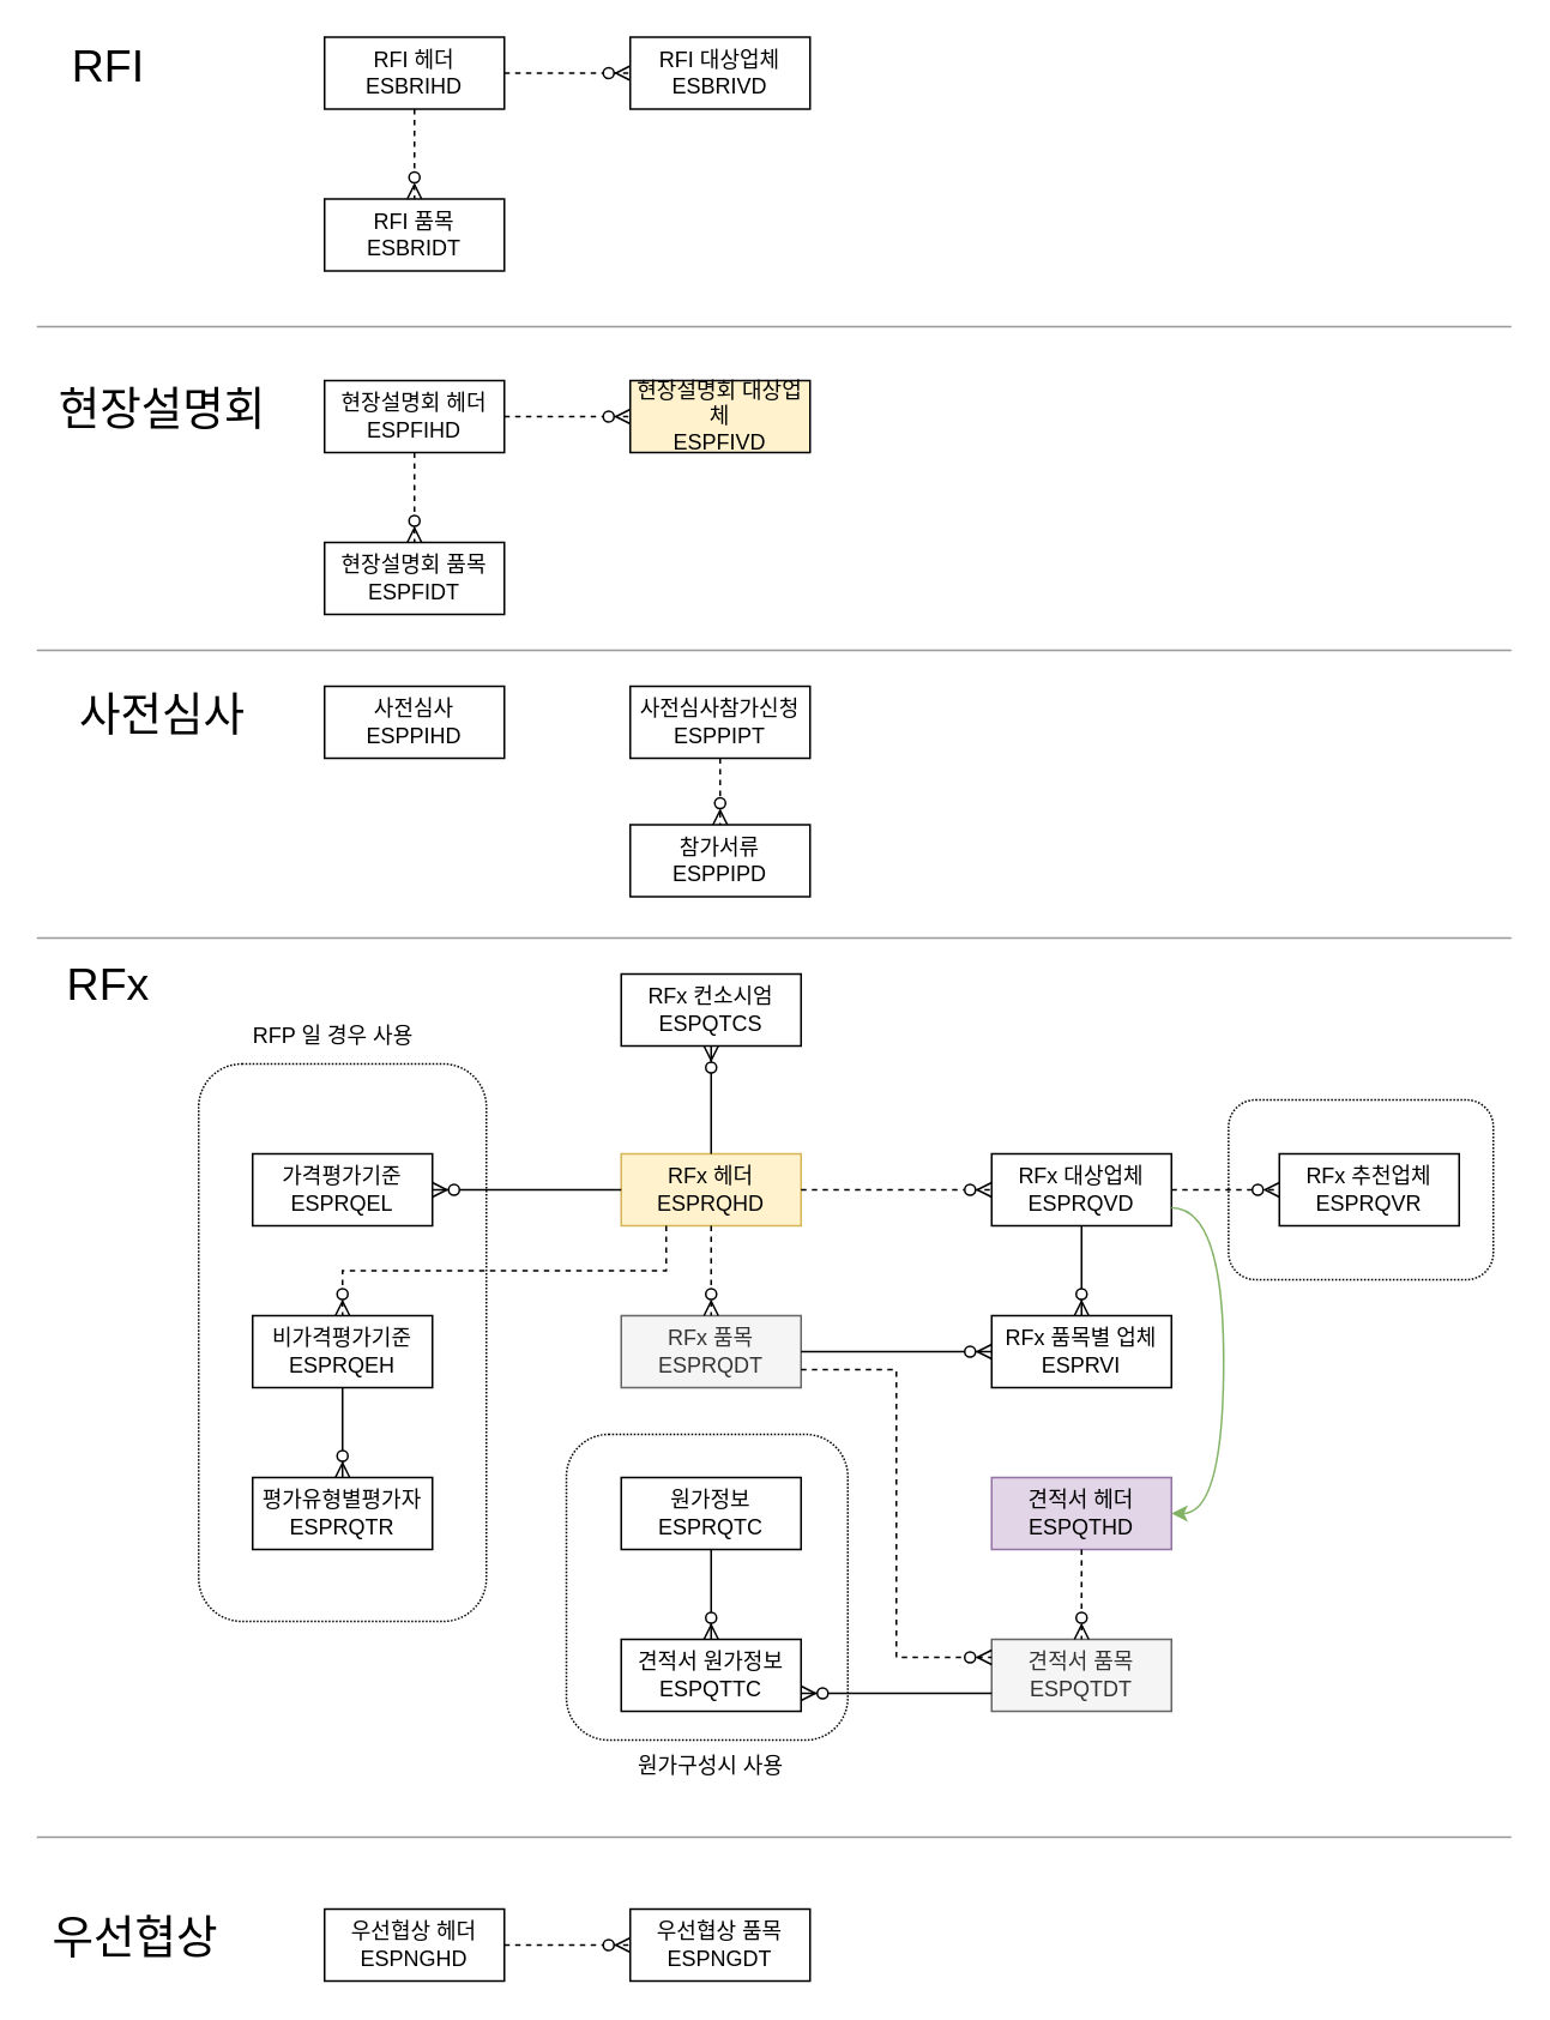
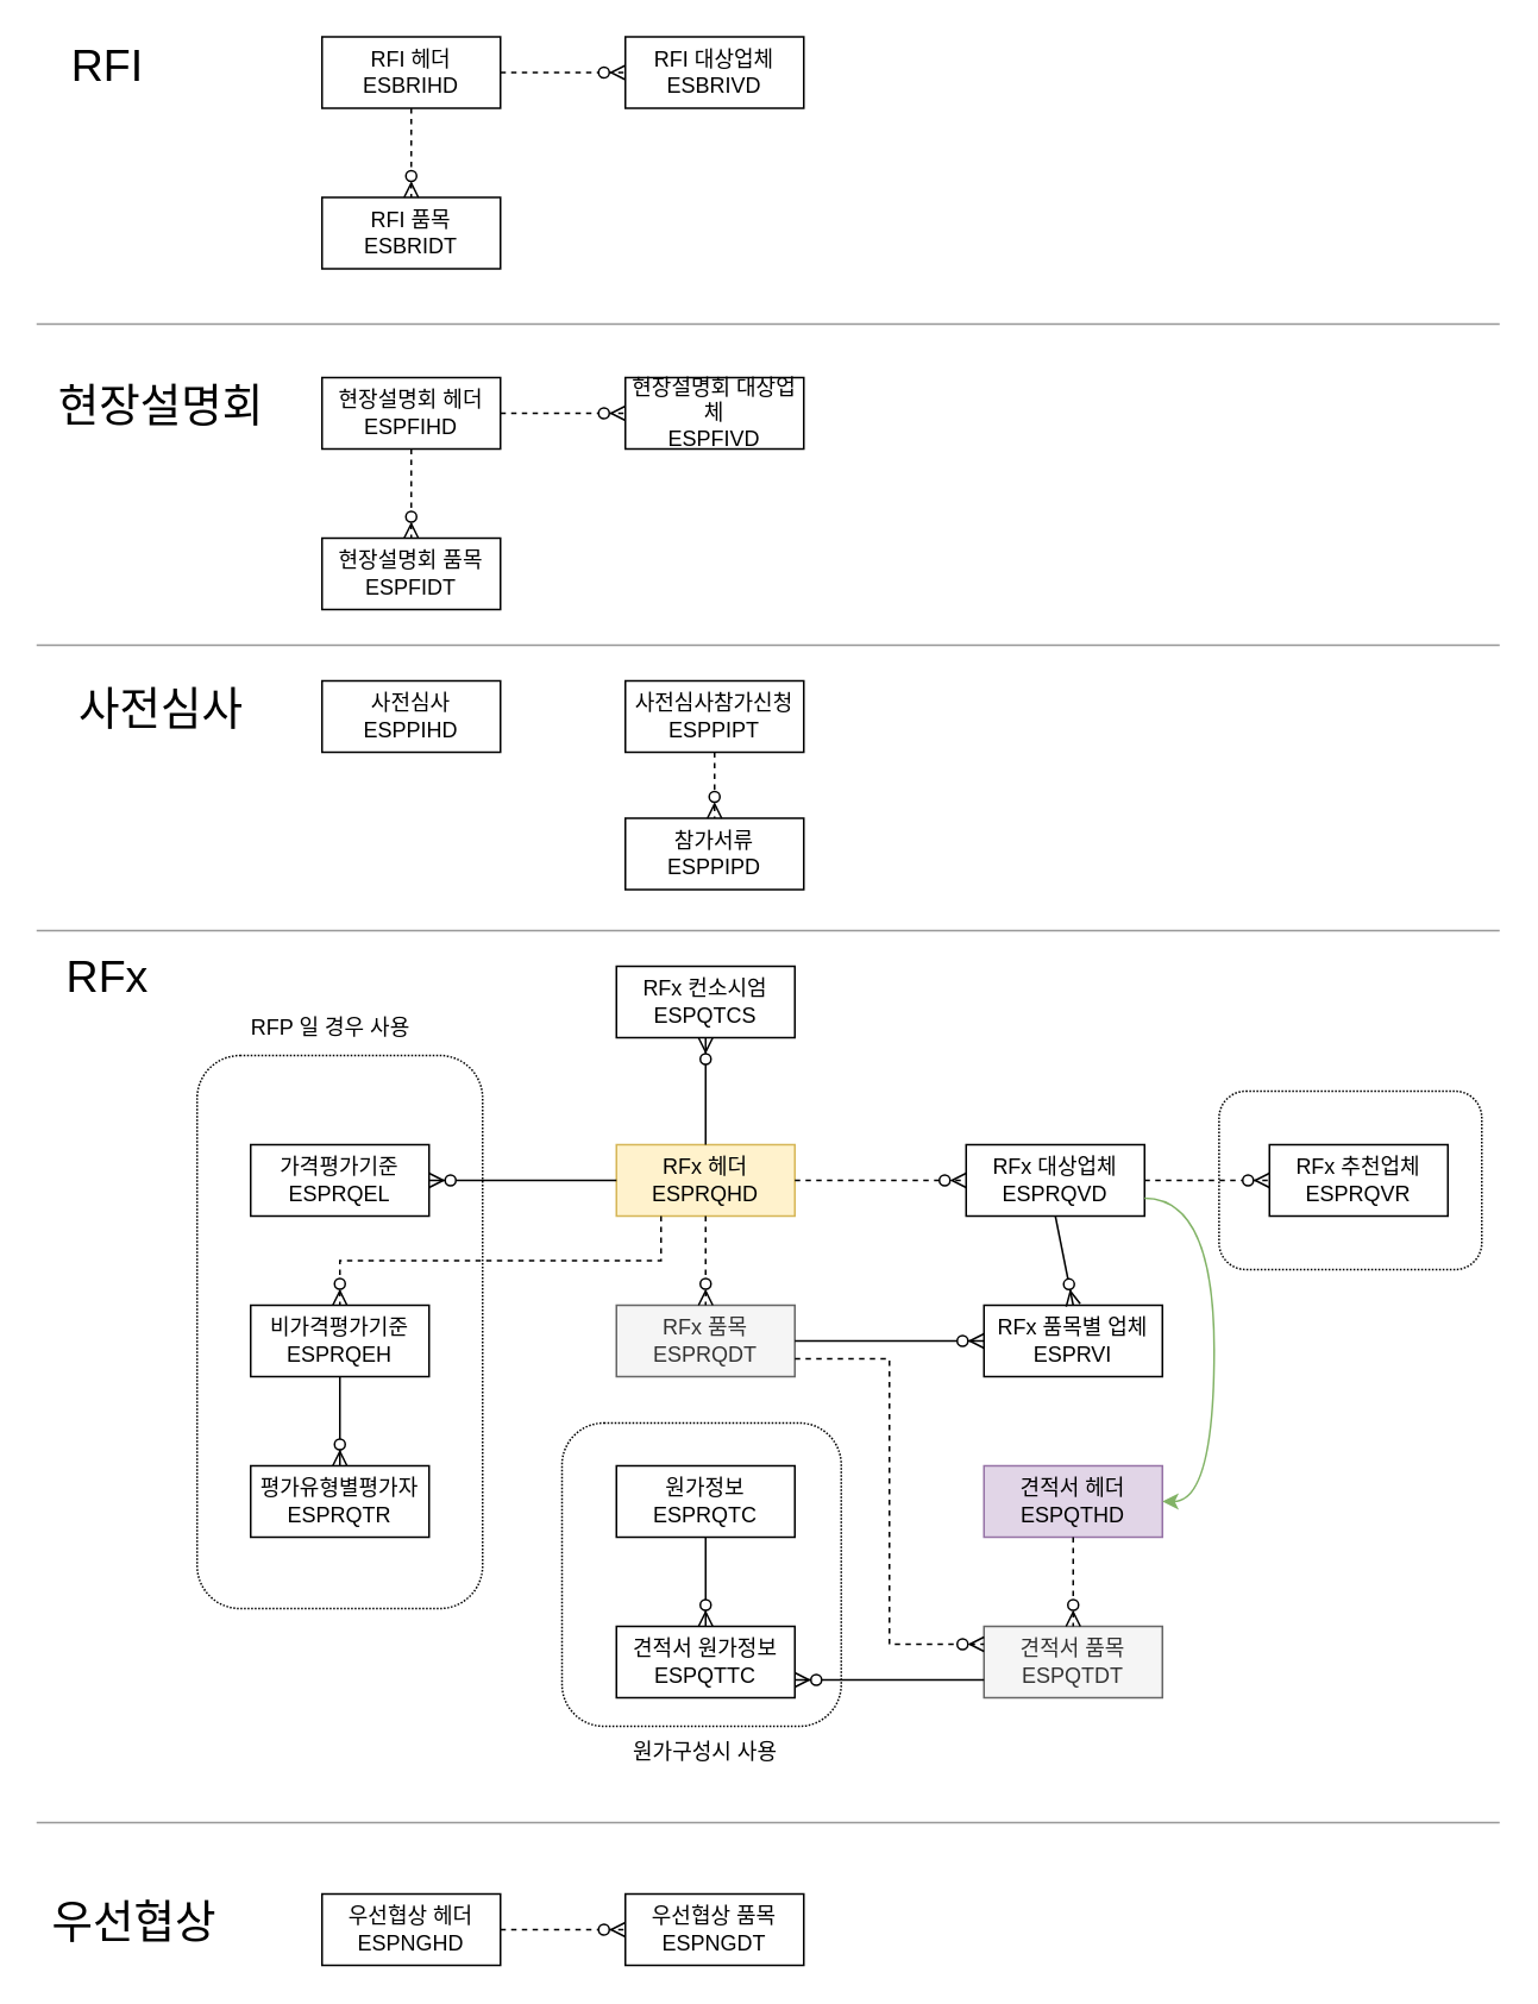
- <mxCell id="14" value="현장설명회 대상업체&lt;br&gt;ESPFIVD" style="whiteSpace=wrap;html=1;align=center;fillColor=#fff2cc;" vertex="1" parent="1"><mxGeometry x="350" y="211" width="100" height="40" as="geometry" /></mxCell>
+ <mxCell id="14" value="현장설명회 대상업체&lt;br&gt;ESPFIVD" style="whiteSpace=wrap;html=1;align=center;" vertex="1" parent="1"><mxGeometry x="350" y="211" width="100" height="40" as="geometry" /></mxCell>
- <mxCell id="20" value="RFx 대상업체&lt;br&gt;ESPRQVD" style="whiteSpace=wrap;html=1;align=center;" vertex="1" parent="1"><mxGeometry x="551" y="641" width="100" height="40" as="geometry" /></mxCell>
+ <mxCell id="20" value="RFx 대상업체&lt;br&gt;ESPRQVD" style="whiteSpace=wrap;html=1;align=center;" vertex="1" parent="1"><mxGeometry x="541" y="641" width="100" height="40" as="geometry" /></mxCell>
